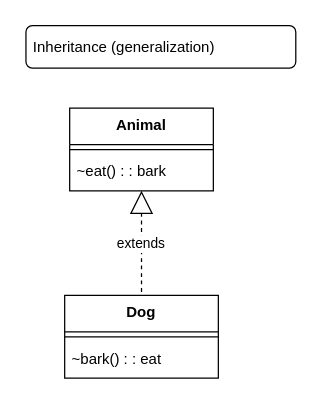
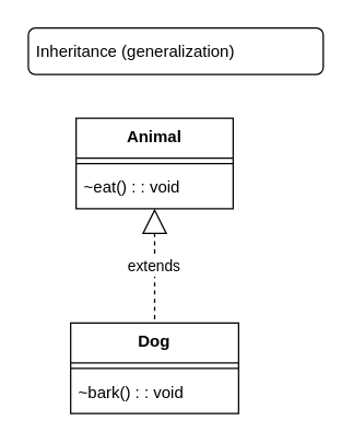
- <mxCell id="4" value="~eat() : : bark" style="text;strokeColor=none;fillColor=none;align=left;verticalAlign=top;spacingLeft=4;spacingRight=4;overflow=hidden;rotatable=0;points=[[0,0.5],[1,0.5]];portConstraint=eastwest;" vertex="1" parent="2"><mxGeometry y="37.2" width="115" height="29" as="geometry" /></mxCell>
+ <mxCell id="4" value="~eat() : : void" style="text;strokeColor=none;fillColor=none;align=left;verticalAlign=top;spacingLeft=4;spacingRight=4;overflow=hidden;rotatable=0;points=[[0,0.5],[1,0.5]];portConstraint=eastwest;" vertex="1" parent="2"><mxGeometry y="37.2" width="115" height="29" as="geometry" /></mxCell>
- <mxCell id="7" value="~bark() : : eat" style="text;strokeColor=none;fillColor=none;align=left;verticalAlign=top;spacingLeft=4;spacingRight=4;overflow=hidden;rotatable=0;points=[[0,0.5],[1,0.5]];portConstraint=eastwest;" vertex="1" parent="5"><mxGeometry y="37.2" width="123" height="29" as="geometry" /></mxCell>
+ <mxCell id="7" value="~bark() : : void" style="text;strokeColor=none;fillColor=none;align=left;verticalAlign=top;spacingLeft=4;spacingRight=4;overflow=hidden;rotatable=0;points=[[0,0.5],[1,0.5]];portConstraint=eastwest;" vertex="1" parent="5"><mxGeometry y="37.2" width="123" height="29" as="geometry" /></mxCell>
